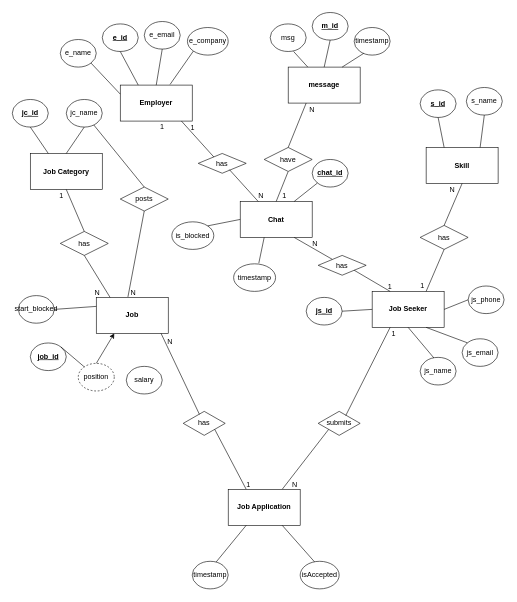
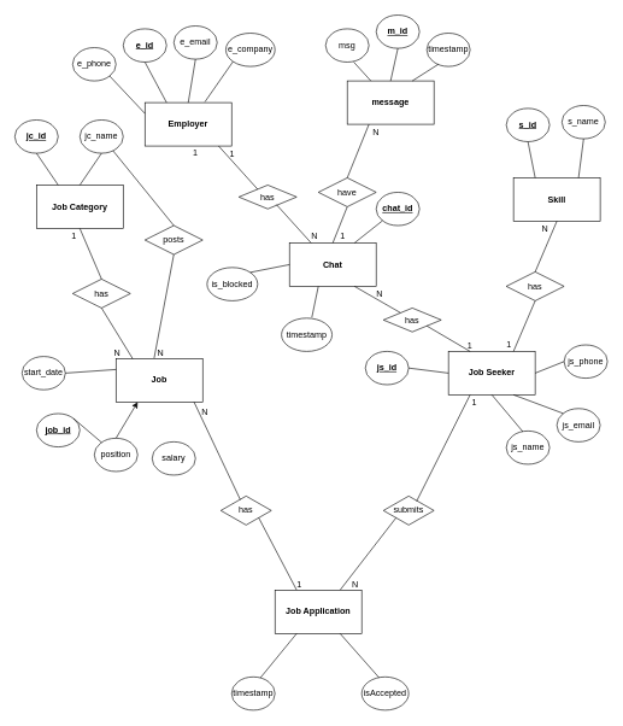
- <mxCell id="45" value="e_name" style="ellipse;whiteSpace=wrap;html=1;" parent="1" vertex="1"><mxGeometry x="100" y="65" width="60" height="46" as="geometry" /></mxCell>
+ <mxCell id="45" value="e_phone" style="ellipse;whiteSpace=wrap;html=1;" parent="1" vertex="1"><mxGeometry x="100" y="65" width="60" height="46" as="geometry" /></mxCell>
- <mxCell id="41" value="start_blocked" style="ellipse;whiteSpace=wrap;html=1;" parent="1" vertex="1"><mxGeometry x="30" y="492" width="60" height="46" as="geometry" /></mxCell>
+ <mxCell id="41" value="start_date" style="ellipse;whiteSpace=wrap;html=1;" parent="1" vertex="1"><mxGeometry x="30" y="492" width="60" height="46" as="geometry" /></mxCell>
- <mxCell id="34" value="&lt;b&gt;&lt;u&gt;js_id&lt;/u&gt;&lt;/b&gt;" style="ellipse;whiteSpace=wrap;html=1;" parent="1" vertex="1"><mxGeometry x="510" y="495" width="60" height="46" as="geometry" /></mxCell>
+ <mxCell id="34" value="&lt;b&gt;&lt;u&gt;js_id&lt;/u&gt;&lt;/b&gt;" style="ellipse;whiteSpace=wrap;html=1;" parent="1" vertex="1"><mxGeometry x="505" y="485" width="60" height="46" as="geometry" /></mxCell>
- <mxCell id="39" value="position" style="ellipse;whiteSpace=wrap;html=1;dashed=1;" parent="1" vertex="1"><mxGeometry x="130" y="605" width="60" height="46" as="geometry" /></mxCell>
+ <mxCell id="39" value="position" style="ellipse;whiteSpace=wrap;html=1;" parent="1" vertex="1"><mxGeometry x="130" y="605" width="60" height="46" as="geometry" /></mxCell>
